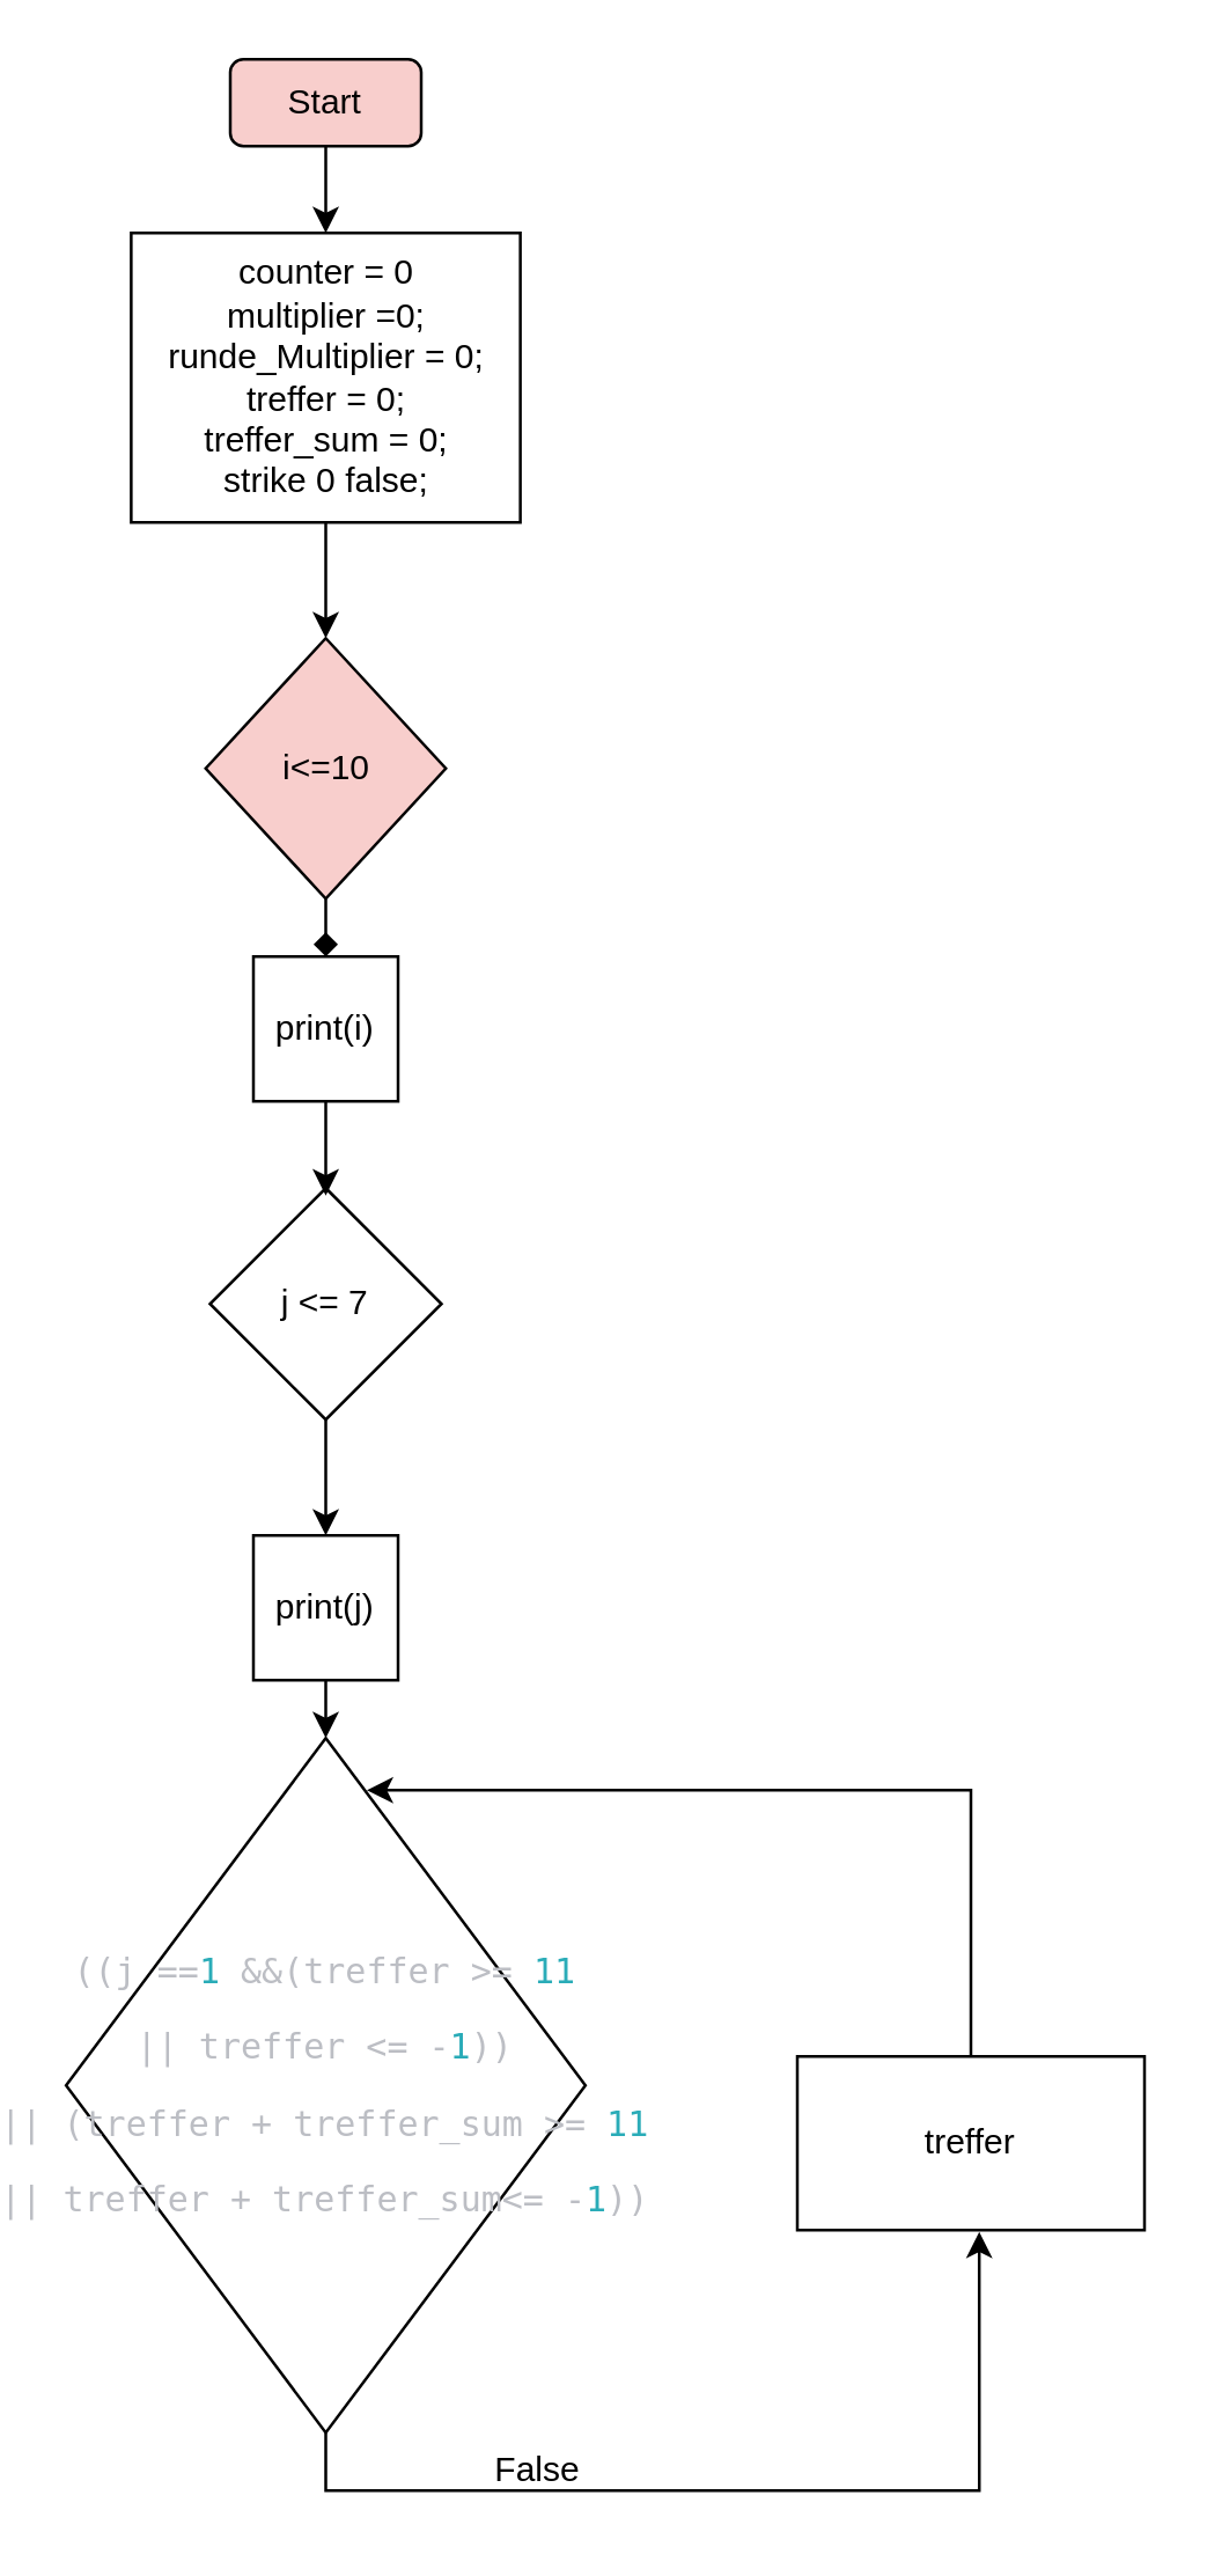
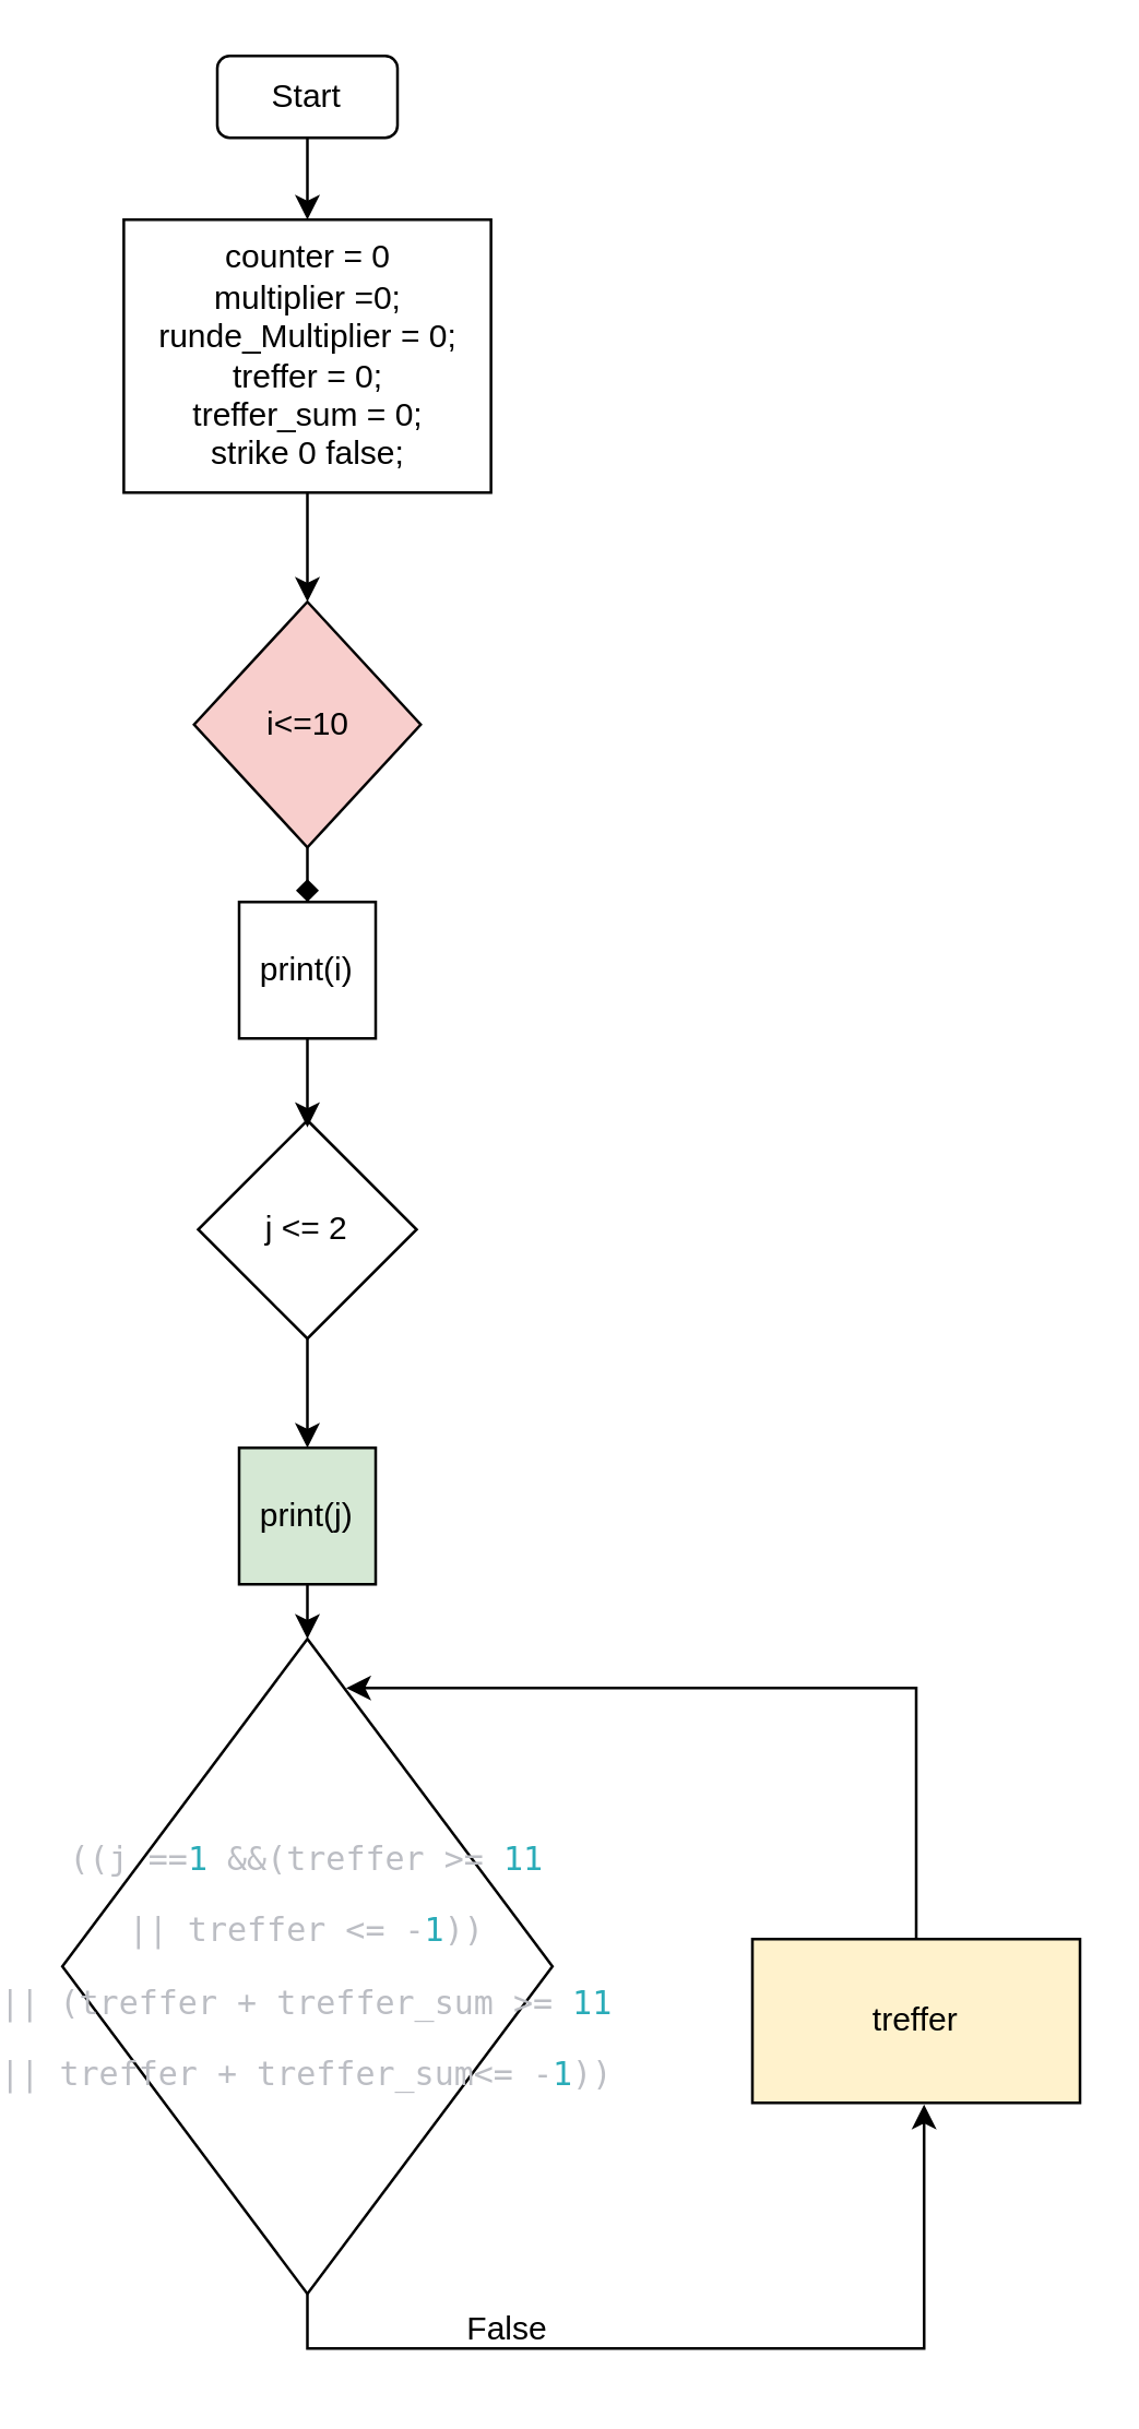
- <mxCell id="2" value="Start" style="rounded=1;whiteSpace=wrap;html=1;fillColor=#f8cecc;" vertex="1" parent="1"><mxGeometry x="77" y="20" width="66" height="30" as="geometry" /></mxCell>
+ <mxCell id="2" value="Start" style="rounded=1;whiteSpace=wrap;html=1;" vertex="1" parent="1"><mxGeometry x="77" y="20" width="66" height="30" as="geometry" /></mxCell>
- <mxCell id="9" value="j &amp;lt;= 7" style="rhombus;whiteSpace=wrap;html=1;" vertex="1" parent="1"><mxGeometry x="70" y="410" width="80" height="80" as="geometry" /></mxCell>
+ <mxCell id="9" value="j &amp;lt;= 2" style="rhombus;whiteSpace=wrap;html=1;" vertex="1" parent="1"><mxGeometry x="70" y="410" width="80" height="80" as="geometry" /></mxCell>
- <mxCell id="11" value="&lt;div&gt;print(j)&lt;/div&gt;" style="whiteSpace=wrap;html=1;aspect=fixed;" vertex="1" parent="1"><mxGeometry x="85" y="530" width="50" height="50" as="geometry" /></mxCell>
+ <mxCell id="11" value="&lt;div&gt;print(j)&lt;/div&gt;" style="whiteSpace=wrap;html=1;aspect=fixed;fillColor=#d5e8d4;" vertex="1" parent="1"><mxGeometry x="85" y="530" width="50" height="50" as="geometry" /></mxCell>
- <mxCell id="16" value="treffer" style="rounded=0;whiteSpace=wrap;html=1;" vertex="1" parent="1"><mxGeometry x="273" y="710" width="120" height="60" as="geometry" /></mxCell>
+ <mxCell id="16" value="treffer" style="rounded=0;whiteSpace=wrap;html=1;fillColor=#fff2cc;" vertex="1" parent="1"><mxGeometry x="273" y="710" width="120" height="60" as="geometry" /></mxCell>
